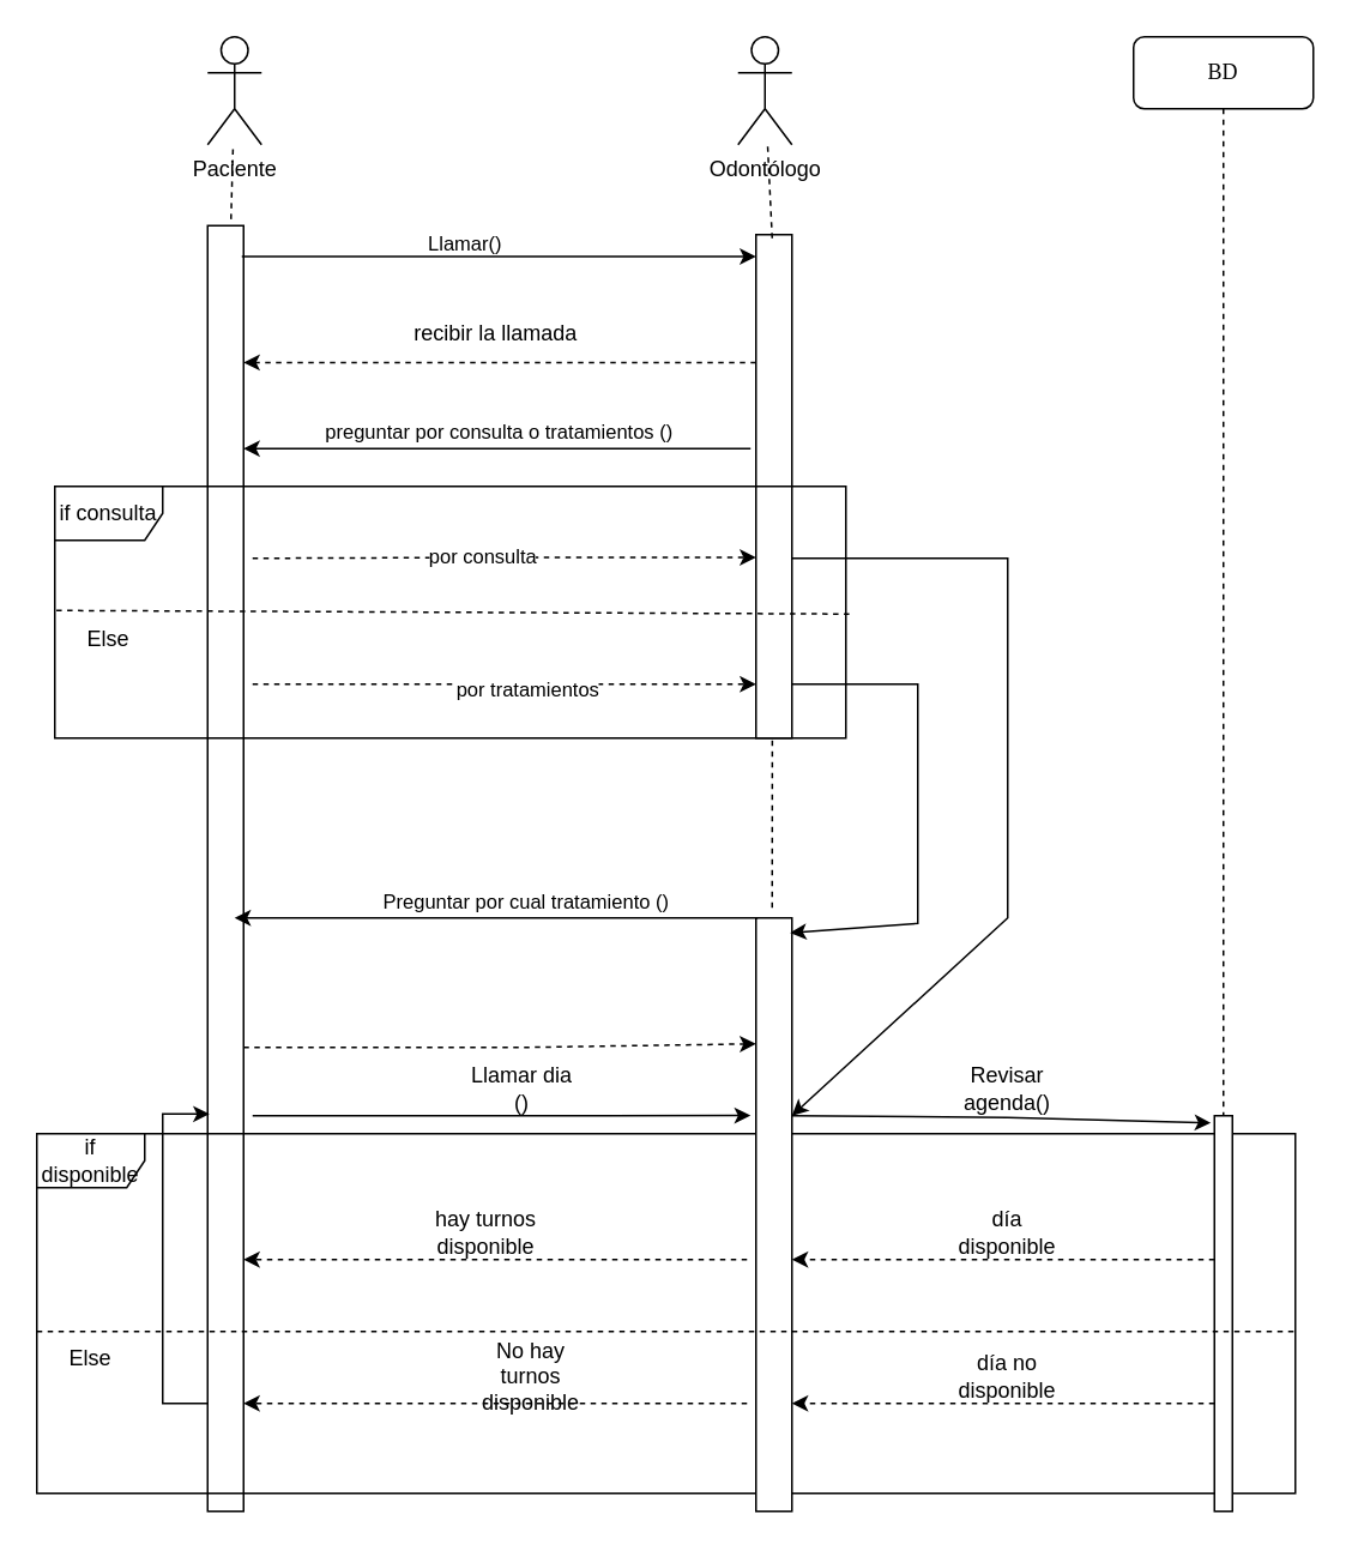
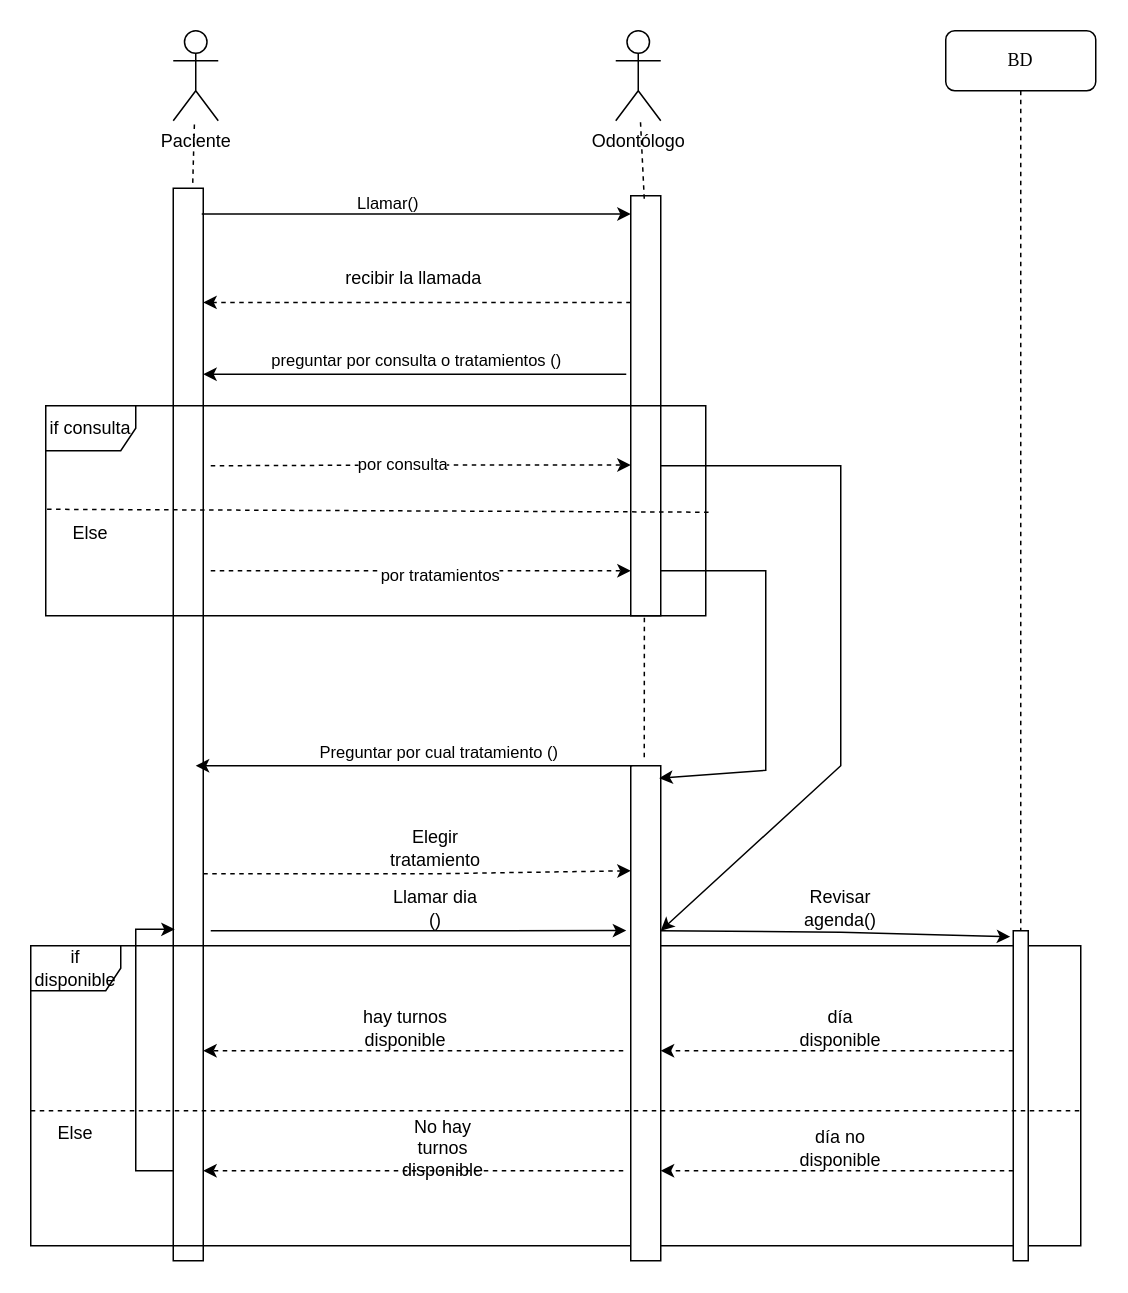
+ <mxCell id="30" value="Elegir tratamiento" style="text;html=1;strokeColor=none;fillColor=none;align=center;verticalAlign=middle;whiteSpace=wrap;rounded=0;" vertex="1" parent="1"><mxGeometry x="260" y="550" width="60" height="30" as="geometry" /></mxCell>
